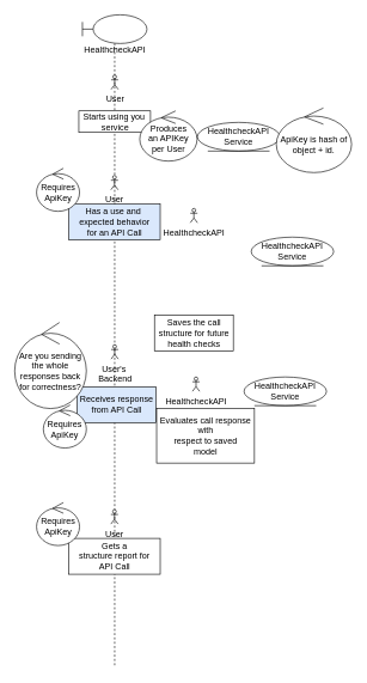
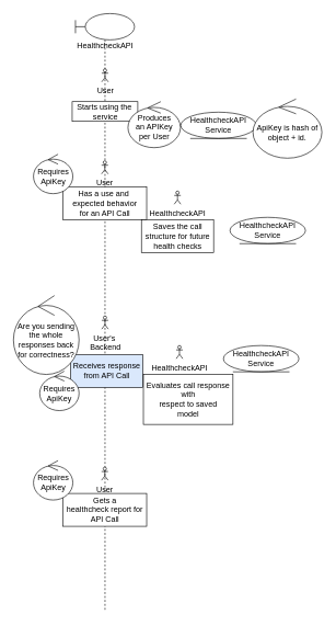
- <mxCell id="5" value="Starts using you&amp;nbsp;&lt;br&gt;service" style="html=1;" parent="2" vertex="1"><mxGeometry x="-5" y="134" width="100" height="30" as="geometry" /></mxCell>
+ <mxCell id="5" value="Starts using the&amp;nbsp;&lt;br&gt;service" style="html=1;" parent="2" vertex="1"><mxGeometry x="-5" y="134" width="100" height="30" as="geometry" /></mxCell>
- <mxCell id="8" value="Has a use and&amp;nbsp;&lt;br&gt;expected behavior&lt;br&gt;for an API Call" style="html=1;fillColor=#dae8fc;" parent="2" vertex="1"><mxGeometry x="-19" y="264" width="127.5" height="50" as="geometry" /></mxCell>
+ <mxCell id="8" value="Has a use and&amp;nbsp;&lt;br&gt;expected behavior&lt;br&gt;for an API Call" style="html=1;" parent="2" vertex="1"><mxGeometry x="-19" y="264" width="127.5" height="50" as="geometry" /></mxCell>
- <mxCell id="16" value="Saves the call&lt;br&gt;structure for future&lt;br&gt;health checks" style="html=1;" parent="1" vertex="1"><mxGeometry x="215" y="439" width="110" height="50" as="geometry" /></mxCell>
+ <mxCell id="16" value="Saves the call&lt;br&gt;structure for future&lt;br&gt;health checks" style="html=1;" parent="1" vertex="1"><mxGeometry x="215" y="334" width="110" height="50" as="geometry" /></mxCell>
- <mxCell id="11" value="Gets a&lt;br&gt;structure report for&lt;br&gt;API Call" style="html=1;" parent="2" vertex="1"><mxGeometry x="-19" y="730" width="127.5" height="50" as="geometry" /></mxCell>
+ <mxCell id="11" value="Gets a&lt;br&gt;healthcheck report for&lt;br&gt;API Call" style="html=1;" parent="2" vertex="1"><mxGeometry x="-19" y="730" width="127.5" height="50" as="geometry" /></mxCell>
